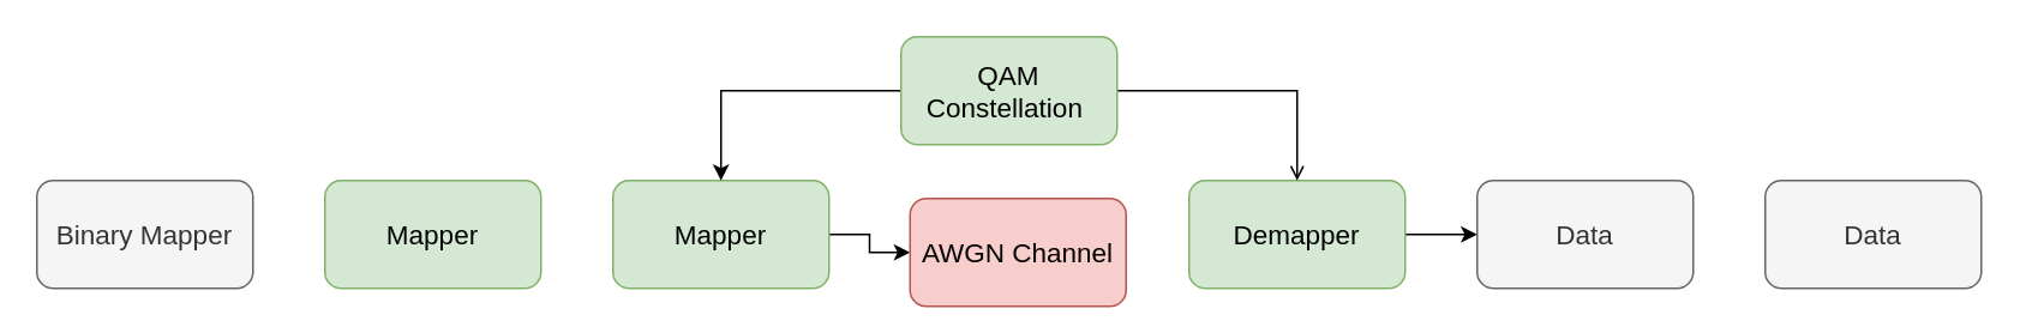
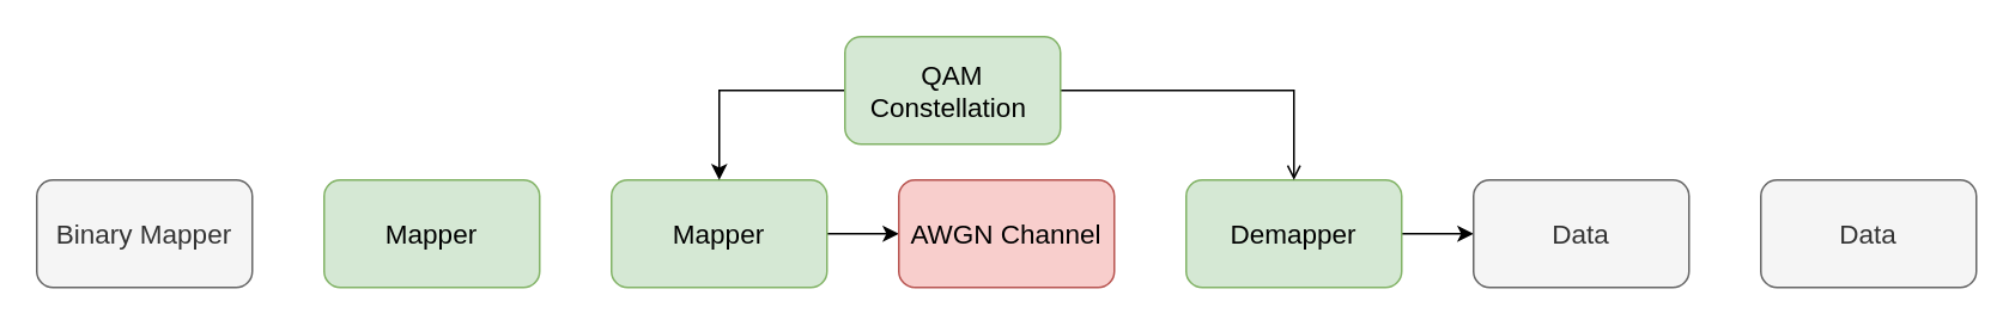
- <mxCell id="11" value="QAM&lt;div&gt;Constellation&amp;nbsp;&lt;/div&gt;" style="rounded=1;whiteSpace=wrap;html=1;fillColor=#d5e8d4;strokeColor=#82b366;strokeWidth=1;fontSize=15;fontStyle=0" parent="1" vertex="1"><mxGeometry x="500" y="20" width="120" height="60" as="geometry" /></mxCell>
+ <mxCell id="11" value="QAM&lt;div&gt;Constellation&amp;nbsp;&lt;/div&gt;" style="rounded=1;whiteSpace=wrap;html=1;fillColor=#d5e8d4;strokeColor=#82b366;strokeWidth=1;fontSize=15;fontStyle=0" parent="1" vertex="1"><mxGeometry x="470" y="20" width="120" height="60" as="geometry" /></mxCell>
- <mxCell id="5" value="AWGN Channel" style="rounded=1;whiteSpace=wrap;html=1;fillColor=#f8cecc;strokeColor=#b85450;strokeWidth=1;fontSize=15;fontStyle=0" parent="1" vertex="1"><mxGeometry x="505" y="110" width="120" height="60" as="geometry" /></mxCell>
+ <mxCell id="5" value="AWGN Channel" style="rounded=1;whiteSpace=wrap;html=1;fillColor=#f8cecc;strokeColor=#b85450;strokeWidth=1;fontSize=15;fontStyle=0" parent="1" vertex="1"><mxGeometry x="500" y="100" width="120" height="60" as="geometry" /></mxCell>
